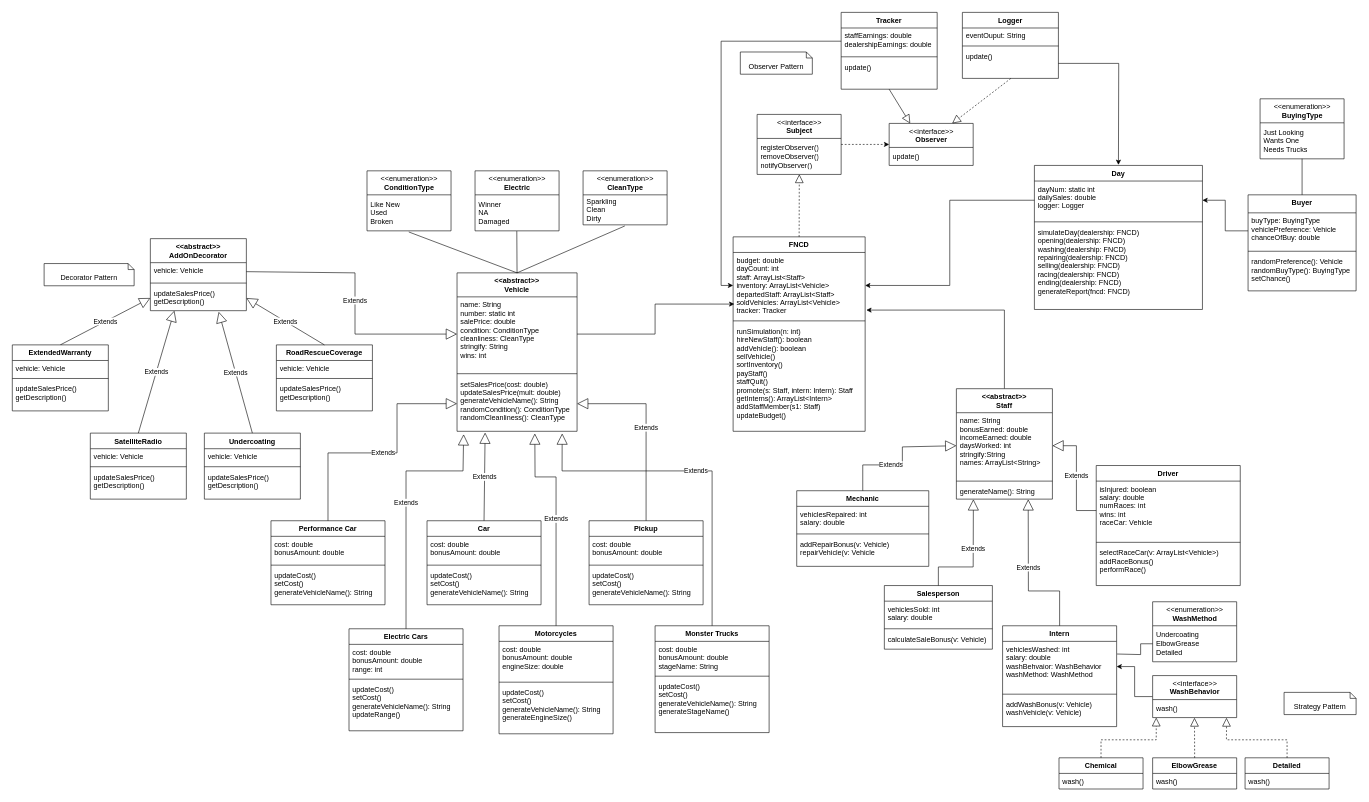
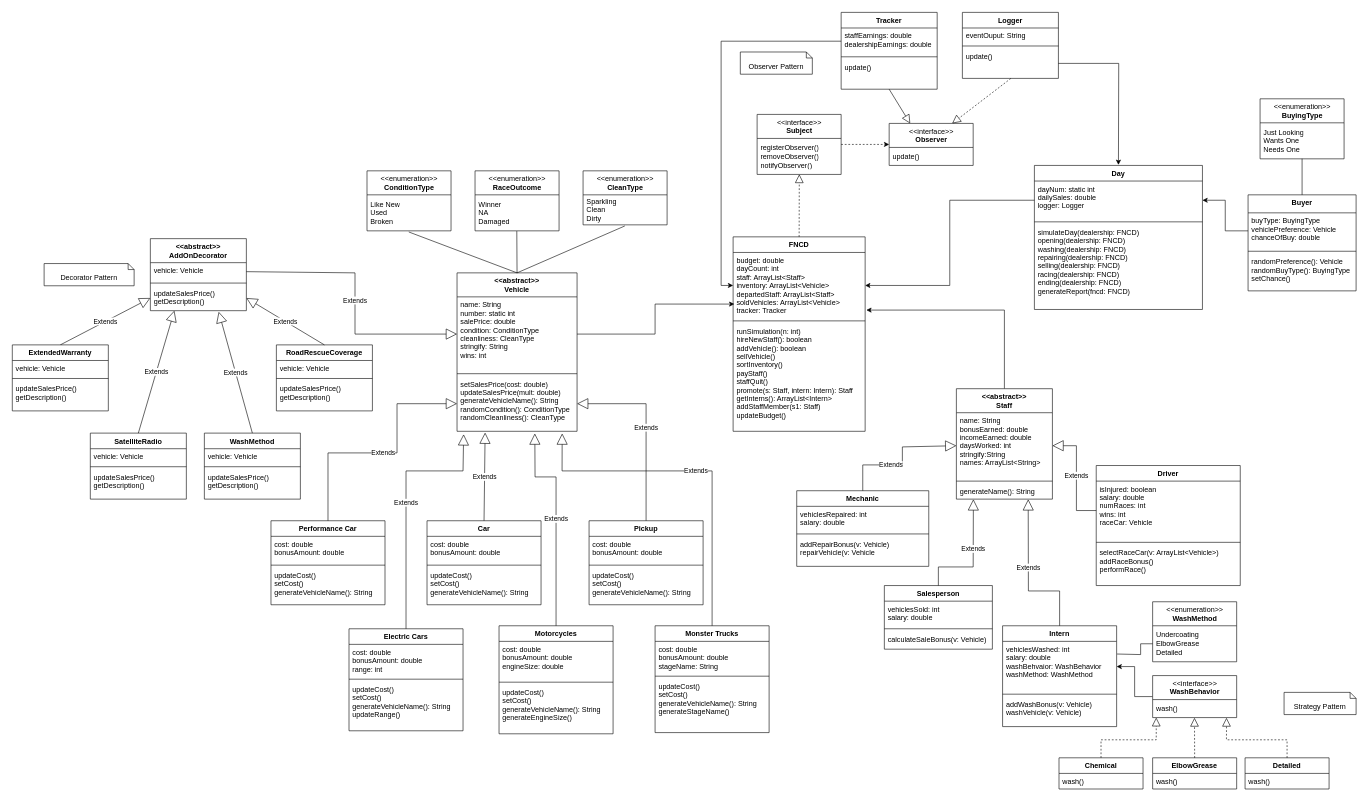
- <mxCell id="45" value="Just Looking&lt;br&gt;Wants One&lt;br&gt;Needs Trucks" style="text;html=1;strokeColor=none;fillColor=none;align=left;verticalAlign=middle;spacingLeft=4;spacingRight=4;overflow=hidden;rotatable=0;points=[[0,0.5],[1,0.5]];portConstraint=eastwest;" parent="44" vertex="1"><mxGeometry y="40" width="140" height="60" as="geometry" /></mxCell>
+ <mxCell id="45" value="Just Looking&lt;br&gt;Wants One&lt;br&gt;Needs One" style="text;html=1;strokeColor=none;fillColor=none;align=left;verticalAlign=middle;spacingLeft=4;spacingRight=4;overflow=hidden;rotatable=0;points=[[0,0.5],[1,0.5]];portConstraint=eastwest;" parent="44" vertex="1"><mxGeometry y="40" width="140" height="60" as="geometry" /></mxCell>
- <mxCell id="67" value="&amp;lt;&amp;lt;enumeration&amp;gt;&amp;gt;&lt;br&gt;&lt;b&gt;Electric&lt;/b&gt;" style="swimlane;fontStyle=0;align=center;verticalAlign=top;childLayout=stackLayout;horizontal=1;startSize=40;horizontalStack=0;resizeParent=1;resizeParentMax=0;resizeLast=0;collapsible=0;marginBottom=0;html=1;" parent="1" vertex="1"><mxGeometry x="791" y="284" width="140" height="100" as="geometry" /></mxCell>
+ <mxCell id="67" value="&amp;lt;&amp;lt;enumeration&amp;gt;&amp;gt;&lt;br&gt;&lt;b&gt;RaceOutcome&lt;/b&gt;" style="swimlane;fontStyle=0;align=center;verticalAlign=top;childLayout=stackLayout;horizontal=1;startSize=40;horizontalStack=0;resizeParent=1;resizeParentMax=0;resizeLast=0;collapsible=0;marginBottom=0;html=1;" parent="1" vertex="1"><mxGeometry x="791" y="284" width="140" height="100" as="geometry" /></mxCell>
- <mxCell id="88" value="Undercoating" style="swimlane;fontStyle=1;align=center;verticalAlign=top;childLayout=stackLayout;horizontal=1;startSize=26;horizontalStack=0;resizeParent=1;resizeParentMax=0;resizeLast=0;collapsible=1;marginBottom=0;" parent="1" vertex="1"><mxGeometry x="340" y="721" width="160" height="110" as="geometry" /></mxCell>
+ <mxCell id="88" value="WashMethod" style="swimlane;fontStyle=1;align=center;verticalAlign=top;childLayout=stackLayout;horizontal=1;startSize=26;horizontalStack=0;resizeParent=1;resizeParentMax=0;resizeLast=0;collapsible=1;marginBottom=0;" parent="1" vertex="1"><mxGeometry x="340" y="721" width="160" height="110" as="geometry" /></mxCell>
